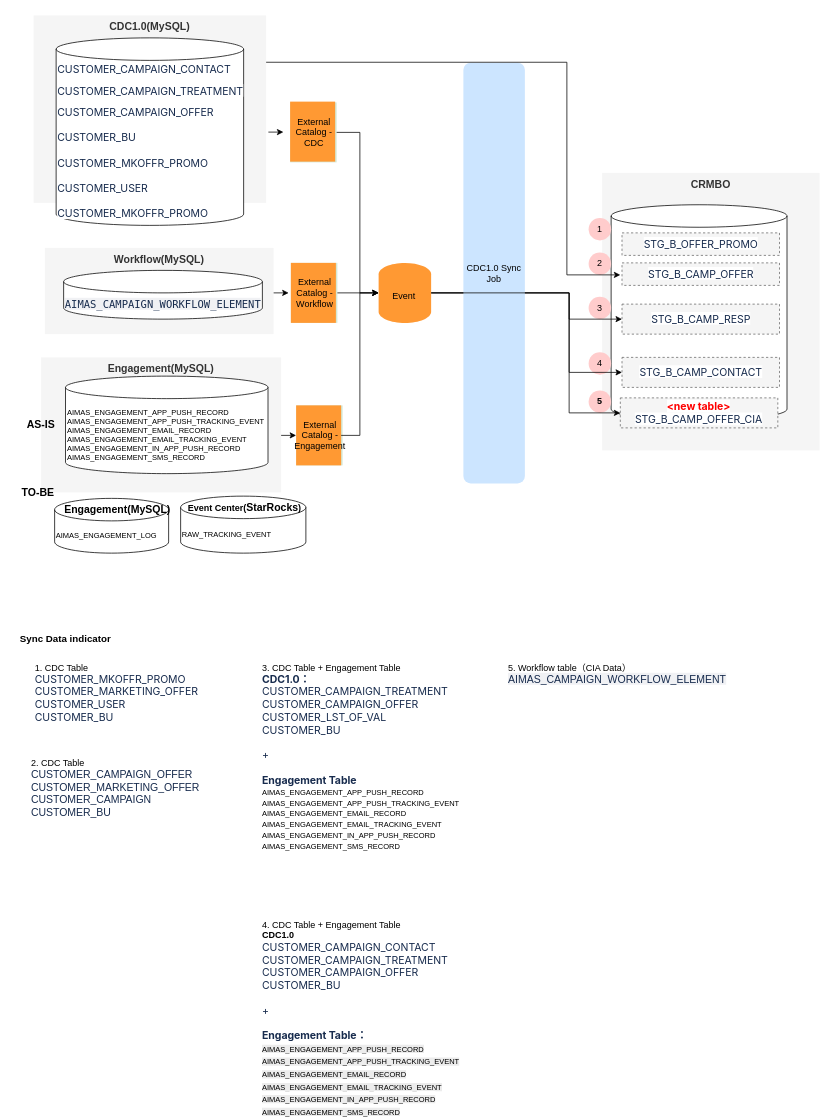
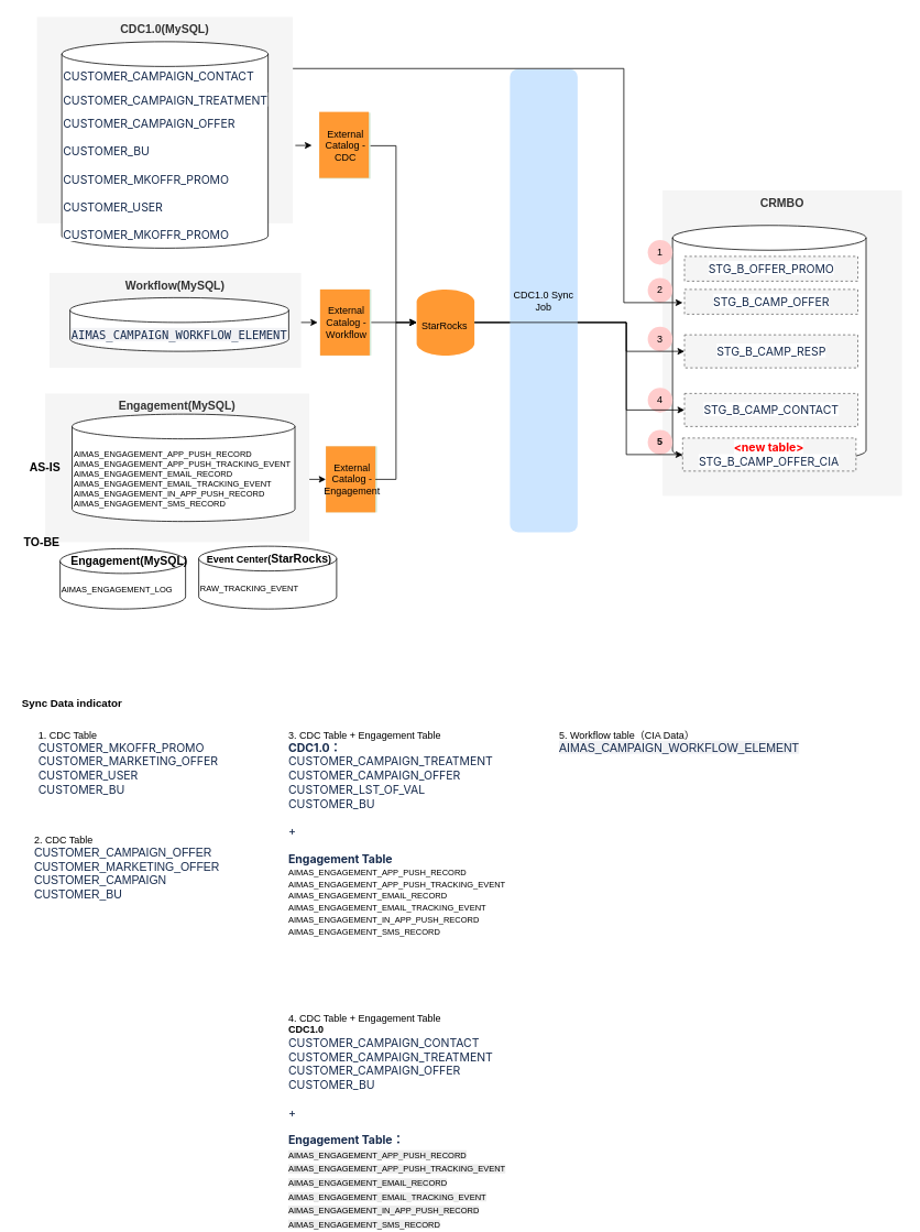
- <mxCell id="43" value="Event" style="text;html=1;align=center;verticalAlign=middle;whiteSpace=wrap;rounded=0;" vertex="1" parent="1"><mxGeometry x="508" y="380" width="60" height="30" as="geometry" /></mxCell>
+ <mxCell id="43" value="StarRocks" style="text;html=1;align=center;verticalAlign=middle;whiteSpace=wrap;rounded=0;" vertex="1" parent="1"><mxGeometry x="508" y="380" width="60" height="30" as="geometry" /></mxCell>
